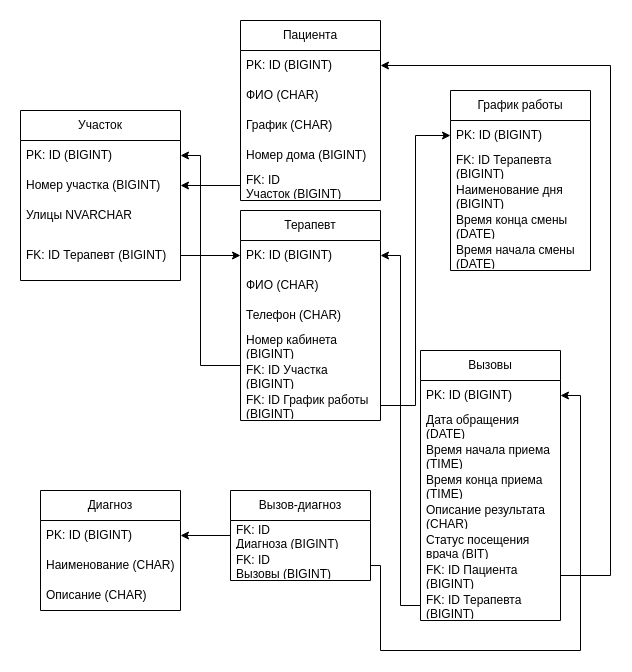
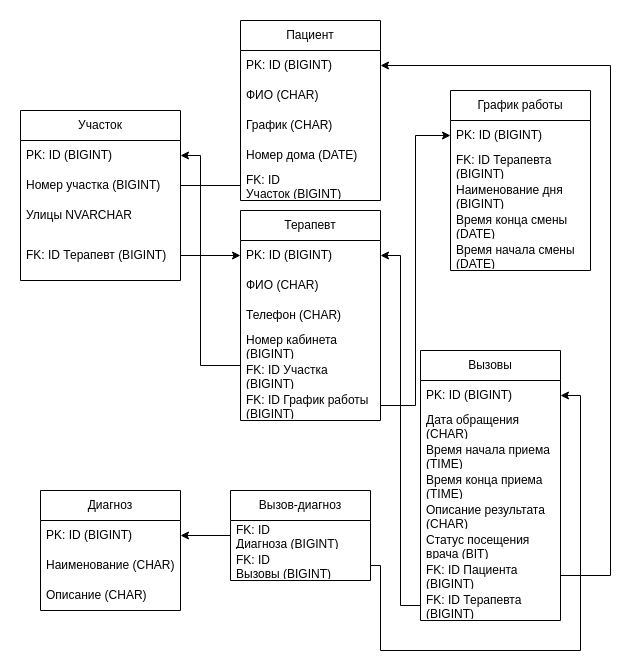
- <mxCell id="14" value="Пациента" style="swimlane;fontStyle=0;childLayout=stackLayout;horizontal=1;startSize=30;horizontalStack=0;resizeParent=1;resizeParentMax=0;resizeLast=0;collapsible=1;marginBottom=0;whiteSpace=wrap;html=1;" vertex="1" parent="1"><mxGeometry x="240" y="20" width="140" height="180" as="geometry" /></mxCell>
+ <mxCell id="14" value="Пациент" style="swimlane;fontStyle=0;childLayout=stackLayout;horizontal=1;startSize=30;horizontalStack=0;resizeParent=1;resizeParentMax=0;resizeLast=0;collapsible=1;marginBottom=0;whiteSpace=wrap;html=1;" vertex="1" parent="1"><mxGeometry x="240" y="20" width="140" height="180" as="geometry" /></mxCell>
- <mxCell id="18" value="Номер дома&amp;nbsp;(BIGINT)" style="text;strokeColor=none;fillColor=none;align=left;verticalAlign=middle;spacingLeft=4;spacingRight=4;overflow=hidden;points=[[0,0.5],[1,0.5]];portConstraint=eastwest;rotatable=0;whiteSpace=wrap;html=1;" vertex="1" parent="14"><mxGeometry y="120" width="140" height="30" as="geometry" /></mxCell>
+ <mxCell id="18" value="Номер дома&amp;nbsp;(DATE)" style="text;strokeColor=none;fillColor=none;align=left;verticalAlign=middle;spacingLeft=4;spacingRight=4;overflow=hidden;points=[[0,0.5],[1,0.5]];portConstraint=eastwest;rotatable=0;whiteSpace=wrap;html=1;" vertex="1" parent="14"><mxGeometry y="120" width="140" height="30" as="geometry" /></mxCell>
- <mxCell id="48" style="edgeStyle=orthogonalEdgeStyle;rounded=0;orthogonalLoop=1;jettySize=auto;html=1;exitX=0;exitY=0.5;exitDx=0;exitDy=0;" edge="1" parent="1" source="19" target="4"><mxGeometry relative="1" as="geometry" /></mxCell>
+ <mxCell id="48" style="edgeStyle=orthogonalEdgeStyle;rounded=0;orthogonalLoop=1;jettySize=auto;html=1;exitX=0;exitY=0.5;exitDx=0;exitDy=0;endArrow=none;" edge="1" parent="1" source="19" target="4"><mxGeometry relative="1" as="geometry" /></mxCell>
- <mxCell id="26" value="Дата обращения (DATE)" style="text;strokeColor=none;fillColor=none;align=left;verticalAlign=middle;spacingLeft=4;spacingRight=4;overflow=hidden;points=[[0,0.5],[1,0.5]];portConstraint=eastwest;rotatable=0;whiteSpace=wrap;html=1;" vertex="1" parent="24"><mxGeometry y="60" width="140" height="30" as="geometry" /></mxCell>
+ <mxCell id="26" value="Дата обращения (CHAR)" style="text;strokeColor=none;fillColor=none;align=left;verticalAlign=middle;spacingLeft=4;spacingRight=4;overflow=hidden;points=[[0,0.5],[1,0.5]];portConstraint=eastwest;rotatable=0;whiteSpace=wrap;html=1;" vertex="1" parent="24"><mxGeometry y="60" width="140" height="30" as="geometry" /></mxCell>
